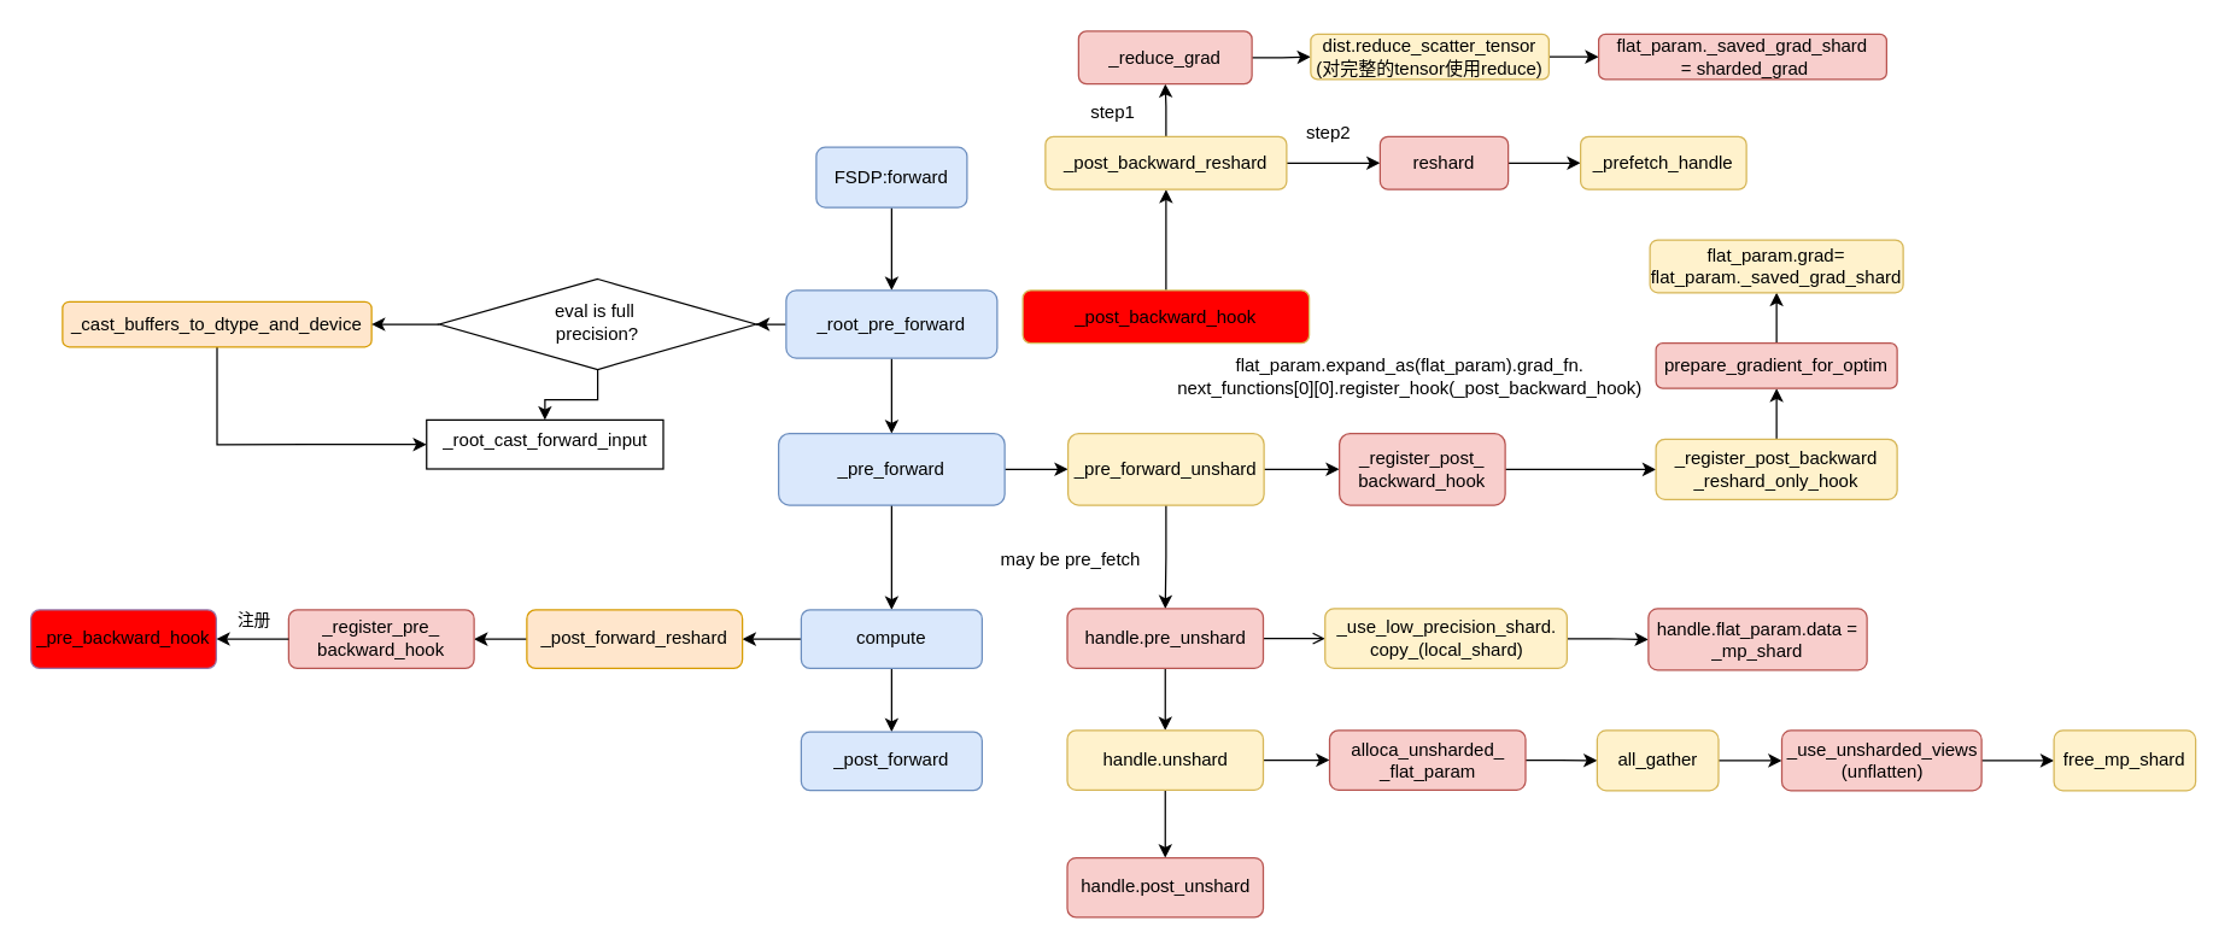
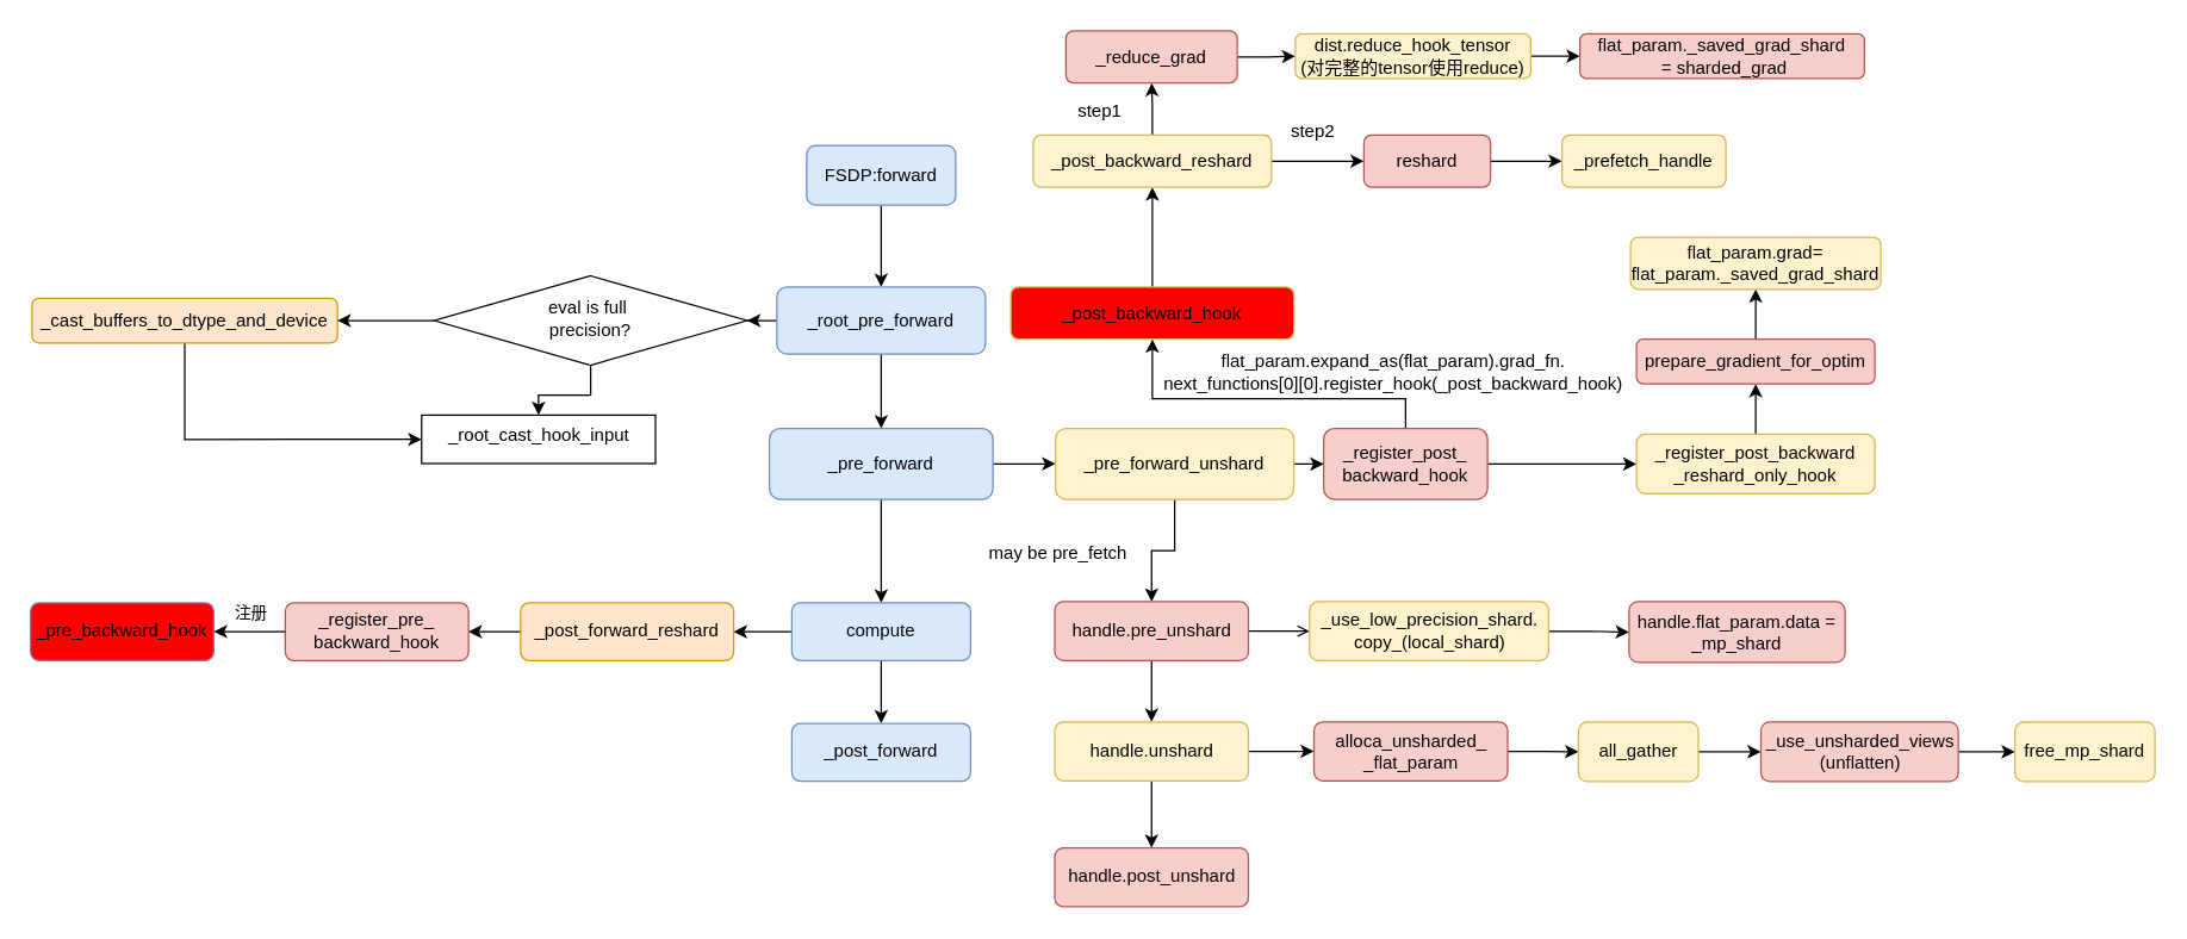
- <mxCell id="43" value="dist.reduce_scatter_tensor&lt;div&gt;(对完整的tensor使用reduce)&lt;/div&gt;" style="whiteSpace=wrap;html=1;fillColor=#fff2cc;strokeColor=#d6b656;rounded=1;glass=0;strokeWidth=1;shadow=0;" vertex="1" parent="1"><mxGeometry x="869" y="22" width="158" height="30" as="geometry" /></mxCell>
+ <mxCell id="43" value="dist.reduce_hook_tensor&lt;div&gt;(对完整的tensor使用reduce)&lt;/div&gt;" style="whiteSpace=wrap;html=1;fillColor=#fff2cc;strokeColor=#d6b656;rounded=1;glass=0;strokeWidth=1;shadow=0;" vertex="1" parent="1"><mxGeometry x="869" y="22" width="158" height="30" as="geometry" /></mxCell>
- <mxCell id="3" value="_cast_buffers_to_dtype_and_device" style="rounded=1;whiteSpace=wrap;html=1;fontSize=12;glass=0;strokeWidth=1;shadow=0;fillColor=#ffe6cc;strokeColor=#d79b00;" parent="1" vertex="1"><mxGeometry x="41" y="199.5" width="205" height="30" as="geometry" /></mxCell>
+ <mxCell id="3" value="_cast_buffers_to_dtype_and_device" style="rounded=1;whiteSpace=wrap;html=1;fontSize=12;glass=0;strokeWidth=1;shadow=0;fillColor=#ffe6cc;strokeColor=#d79b00;" parent="1" vertex="1"><mxGeometry x="21" y="199.5" width="205" height="30" as="geometry" /></mxCell>
+ <mxCell id="30" style="edgeStyle=orthogonalEdgeStyle;rounded=0;orthogonalLoop=1;jettySize=auto;html=1;entryX=0.5;entryY=1;entryDx=0;entryDy=0;" edge="1" parent="1" source="31" target="35"><mxGeometry relative="1" as="geometry"><Array as="points"><mxPoint x="943" y="267" /><mxPoint x="773" y="267" /></Array></mxGeometry></mxCell>
- <mxCell id="19" value="_root_cast_forward_input" style="whiteSpace=wrap;html=1;shadow=0;strokeWidth=1;spacing=6;spacingTop=-4;" vertex="1" parent="1"><mxGeometry x="282.5" y="278" width="157" height="32.5" as="geometry" /></mxCell>
+ <mxCell id="19" value="_root_cast_hook_input" style="whiteSpace=wrap;html=1;shadow=0;strokeWidth=1;spacing=6;spacingTop=-4;" vertex="1" parent="1"><mxGeometry x="282.5" y="278" width="157" height="32.5" as="geometry" /></mxCell>
- <mxCell id="28" value="_pre_forward_unshard" style="whiteSpace=wrap;html=1;fillColor=#fff2cc;strokeColor=#d6b656;rounded=1;glass=0;strokeWidth=1;shadow=0;" vertex="1" parent="1"><mxGeometry x="708" y="287" width="130" height="47.5" as="geometry" /></mxCell>
+ <mxCell id="28" value="_pre_forward_unshard" style="whiteSpace=wrap;html=1;fillColor=#fff2cc;strokeColor=#d6b656;rounded=1;glass=0;strokeWidth=1;shadow=0;" vertex="1" parent="1"><mxGeometry x="708" y="287" width="160" height="47.5" as="geometry" /></mxCell>
- <mxCell id="69" value="free_mp_shard" style="whiteSpace=wrap;html=1;fillColor=#fff2cc;strokeColor=#d6b656;rounded=1;glass=0;strokeWidth=1;shadow=0;" vertex="1" parent="1"><mxGeometry x="1362" y="484" width="94" height="40" as="geometry" /></mxCell>
+ <mxCell id="69" value="free_mp_shard" style="whiteSpace=wrap;html=1;fillColor=#fff2cc;strokeColor=#d6b656;rounded=1;glass=0;strokeWidth=1;shadow=0;" vertex="1" parent="1"><mxGeometry x="1352" y="484" width="94" height="40" as="geometry" /></mxCell>
